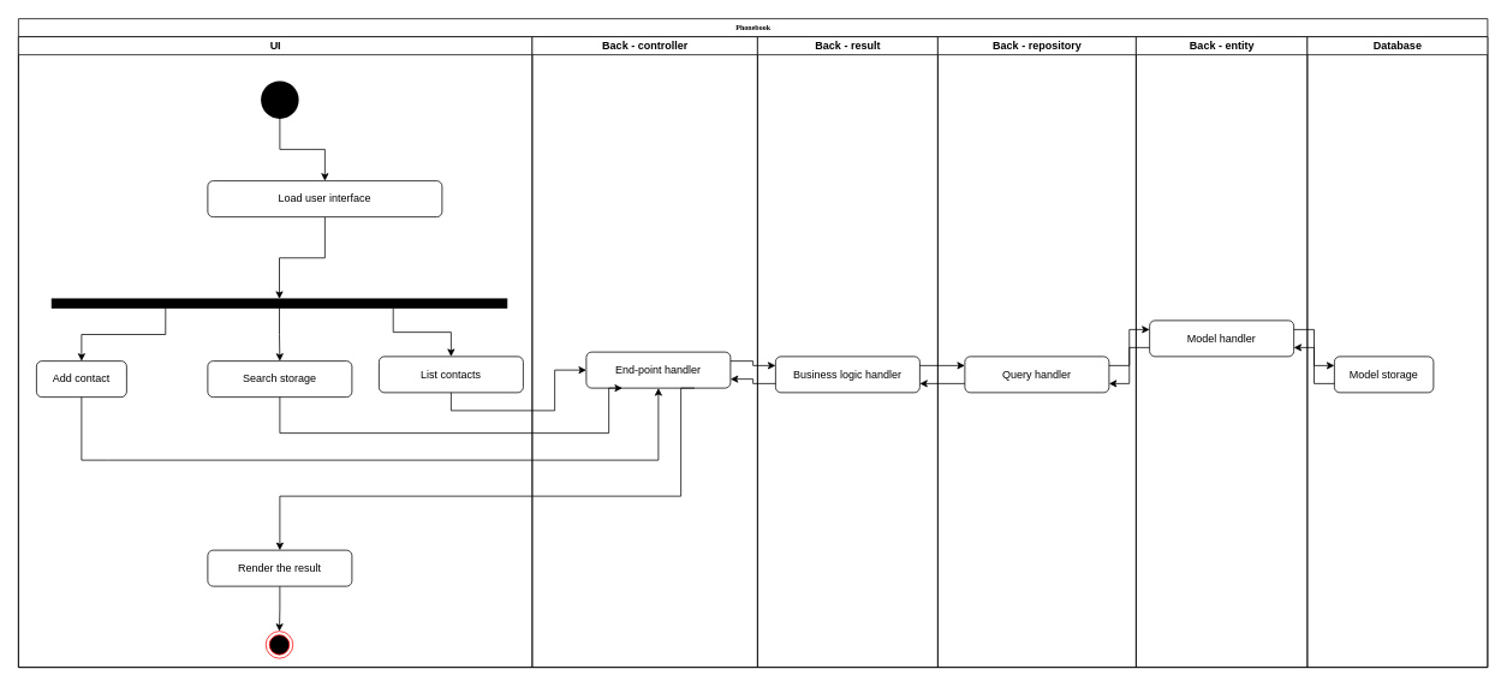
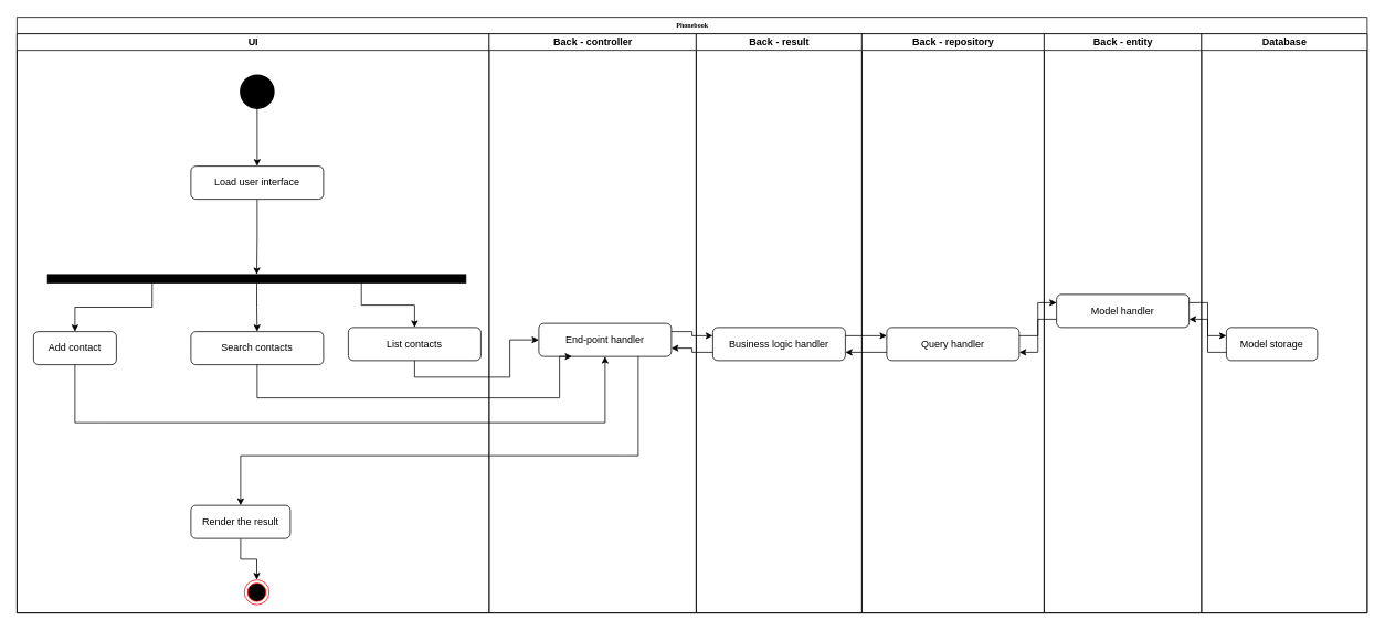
- <mxCell id="7" value="Load user interface" style="shape=rect;html=1;rounded=1;whiteSpace=wrap;align=center;" vertex="1" parent="3"><mxGeometry x="210" y="160" width="260" height="40" as="geometry" /></mxCell>
+ <mxCell id="7" value="Load user interface" style="shape=rect;html=1;rounded=1;whiteSpace=wrap;align=center;" vertex="1" parent="3"><mxGeometry x="210" y="160" width="160" height="40" as="geometry" /></mxCell>
- <mxCell id="13" value="Search storage" style="shape=rect;html=1;rounded=1;whiteSpace=wrap;align=center;" vertex="1" parent="3"><mxGeometry x="210" y="360" width="160" height="40" as="geometry" /></mxCell>
+ <mxCell id="13" value="Search contacts" style="shape=rect;html=1;rounded=1;whiteSpace=wrap;align=center;" vertex="1" parent="3"><mxGeometry x="210" y="360" width="160" height="40" as="geometry" /></mxCell>
- <mxCell id="16" value="Render the result" style="shape=rect;html=1;rounded=1;whiteSpace=wrap;align=center;" vertex="1" parent="3"><mxGeometry x="210" y="570" width="160" height="40" as="geometry" /></mxCell>
+ <mxCell id="16" value="Render the result" style="shape=rect;html=1;rounded=1;whiteSpace=wrap;align=center;" vertex="1" parent="3"><mxGeometry x="210" y="570" width="120" height="40" as="geometry" /></mxCell>
